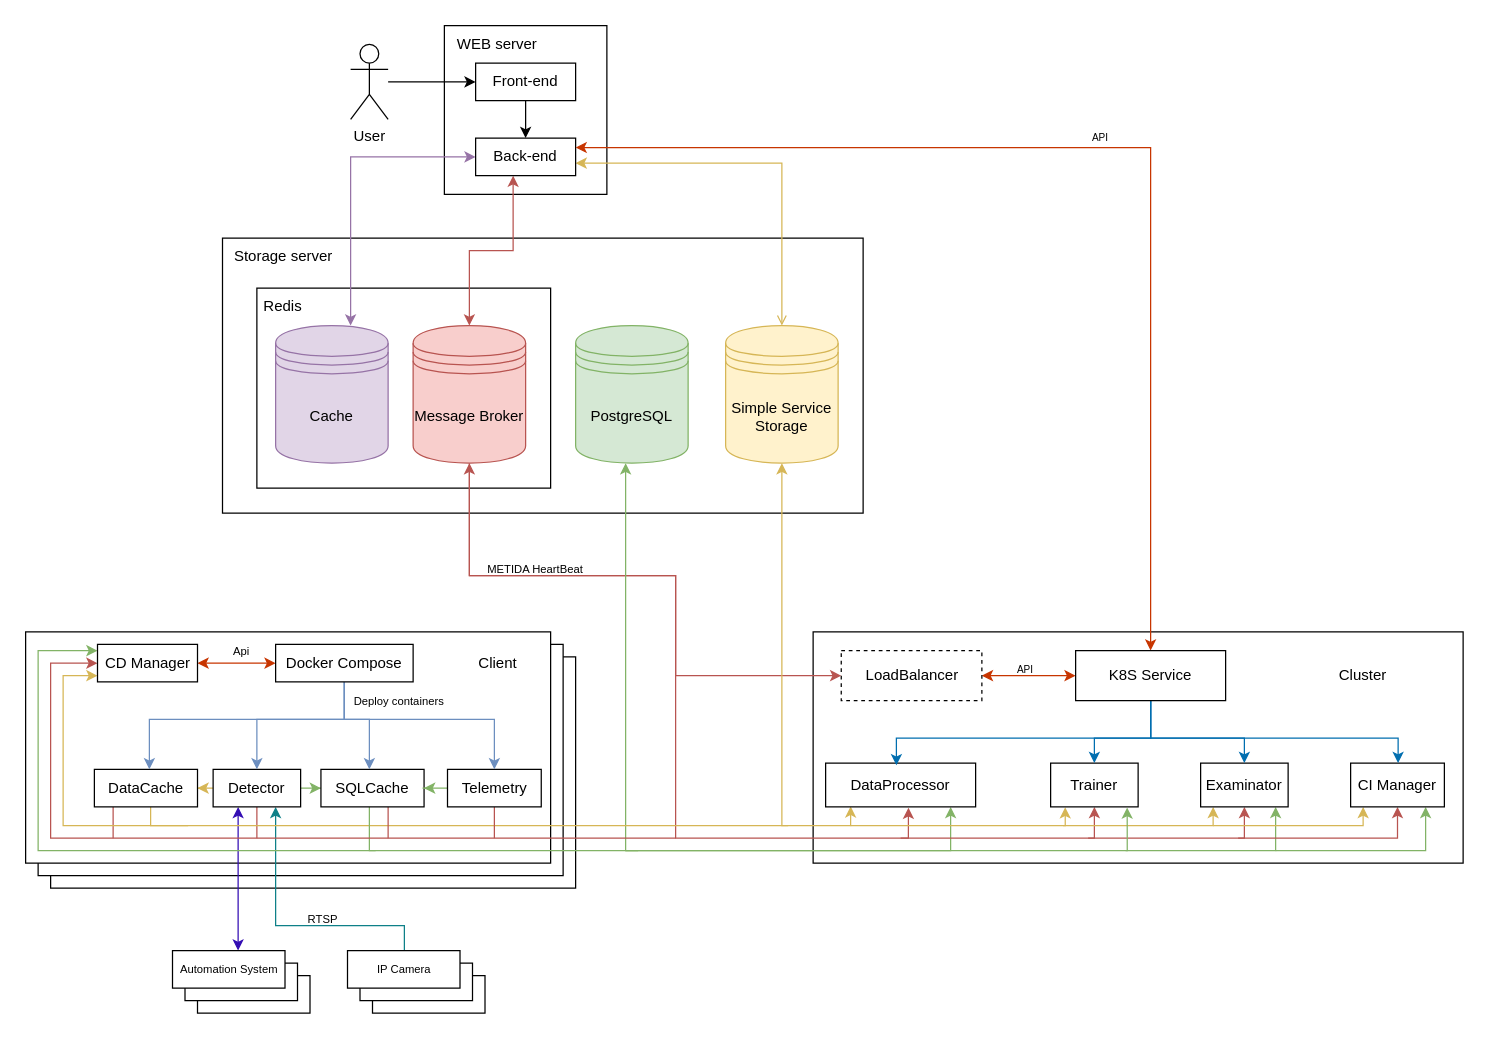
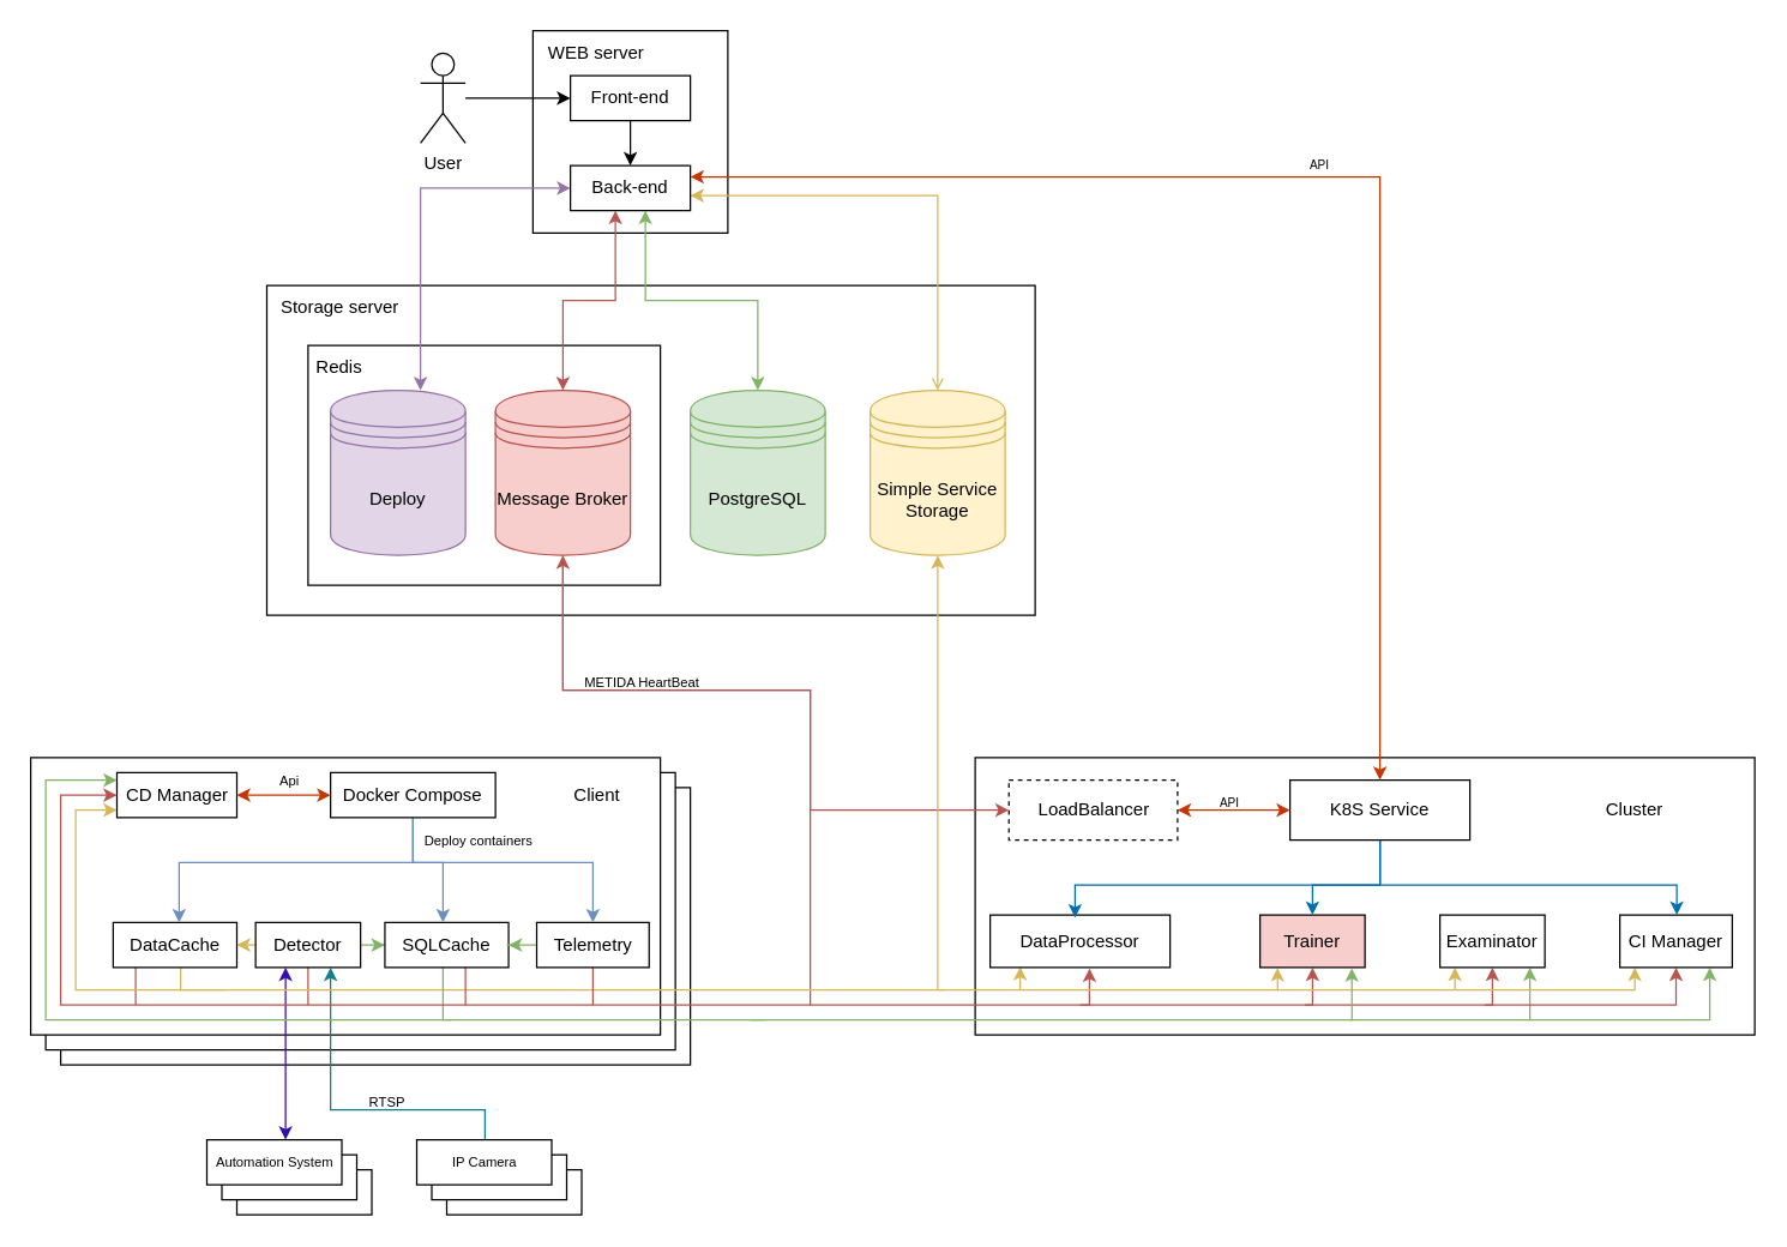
+ <mxCell id="28" style="edgeStyle=orthogonalEdgeStyle;rounded=0;orthogonalLoop=1;jettySize=auto;html=1;startArrow=classic;startFill=1;fillColor=#d5e8d4;strokeColor=#82b366;" parent="1" source="30" target="18" edge="1"><mxGeometry relative="1" as="geometry"><Array as="points"><mxPoint x="430" y="200" /><mxPoint x="505" y="200" /></Array></mxGeometry></mxCell>
- <mxCell id="16" value="Cache" style="shape=datastore;whiteSpace=wrap;html=1;fillColor=#e1d5e7;strokeColor=#9673a6;" parent="1" vertex="1"><mxGeometry x="220" y="260" width="90" height="110" as="geometry" /></mxCell>
+ <mxCell id="16" value="Deploy" style="shape=datastore;whiteSpace=wrap;html=1;fillColor=#e1d5e7;strokeColor=#9673a6;" parent="1" vertex="1"><mxGeometry x="220" y="260" width="90" height="110" as="geometry" /></mxCell>
- <mxCell id="17" style="edgeStyle=orthogonalEdgeStyle;rounded=0;orthogonalLoop=1;jettySize=auto;html=1;fontFamily=Helvetica;fontSize=8;fontColor=#000000;startArrow=classic;startFill=1;endArrow=classic;endFill=1;fillColor=#d5e8d4;strokeColor=#82b366;" parent="1" source="18" target="54" edge="1"><mxGeometry relative="1" as="geometry"><Array as="points"><mxPoint x="500" y="680" /><mxPoint x="760" y="680" /></Array></mxGeometry></mxCell>
- <mxCell id="80" style="edgeStyle=orthogonalEdgeStyle;rounded=0;orthogonalLoop=1;jettySize=auto;html=1;startArrow=none;startFill=0;endArrow=classic;endFill=1;fillColor=#dae8fc;strokeColor=#6c8ebf;" parent="1" source="82" target="38" edge="1"><mxGeometry relative="1" as="geometry"><Array as="points"><mxPoint x="275" y="575" /><mxPoint x="205" y="575" /></Array></mxGeometry></mxCell>
- <mxCell id="71" style="edgeStyle=orthogonalEdgeStyle;rounded=0;orthogonalLoop=1;jettySize=auto;html=1;fontFamily=Helvetica;fontSize=12;fontColor=#000000;startArrow=none;startFill=0;endArrow=classic;endFill=1;fillColor=#1ba1e2;strokeColor=#006EAF;" parent="1" source="74" target="61" edge="1"><mxGeometry relative="1" as="geometry"><Array as="points"><mxPoint x="920" y="590" /><mxPoint x="995" y="590" /></Array></mxGeometry></mxCell>
- <mxCell id="57" value="Trainer" style="rounded=0;whiteSpace=wrap;html=1;" parent="1" vertex="1"><mxGeometry x="840" y="610" width="70" height="35" as="geometry" /></mxCell>
+ <mxCell id="57" value="Trainer" style="rounded=0;whiteSpace=wrap;html=1;fillColor=#f8cecc;" parent="1" vertex="1"><mxGeometry x="840" y="610" width="70" height="35" as="geometry" /></mxCell>
